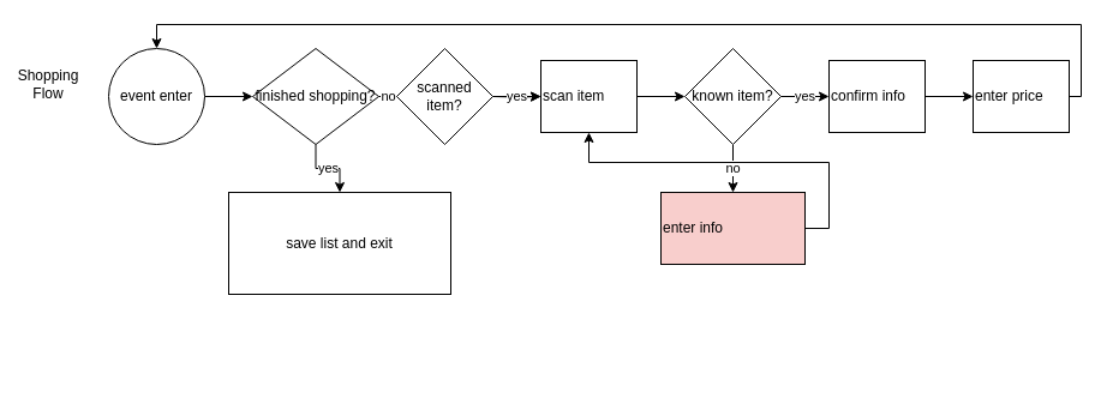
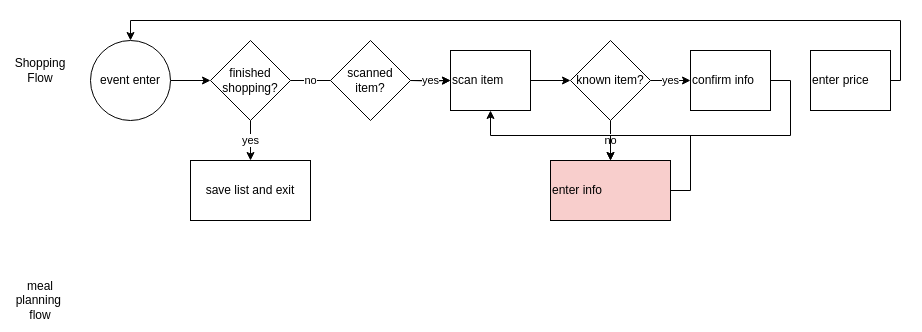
- <mxCell id="19" value="finished shopping?" style="rhombus;whiteSpace=wrap;html=1;align=center;" vertex="1" parent="1"><mxGeometry x="210" y="40" width="105" height="80" as="geometry" /></mxCell>
+ <mxCell id="19" value="finished shopping?" style="rhombus;whiteSpace=wrap;html=1;align=center;" vertex="1" parent="1"><mxGeometry x="210" y="40" width="80" height="80" as="geometry" /></mxCell>
- <mxCell id="7" style="edgeStyle=orthogonalEdgeStyle;rounded=0;orthogonalLoop=1;jettySize=auto;html=1;exitX=1;exitY=0.5;exitDx=0;exitDy=0;entryX=0;entryY=0.5;entryDx=0;entryDy=0;" edge="1" parent="1" source="8" target="12"><mxGeometry relative="1" as="geometry" /></mxCell>
+ <mxCell id="7" style="edgeStyle=orthogonalEdgeStyle;rounded=0;orthogonalLoop=1;jettySize=auto;html=1;exitX=1;exitY=0.5;exitDx=0;exitDy=0;" edge="1" parent="1" source="8" target="10"><mxGeometry relative="1" as="geometry" /></mxCell>
- <mxCell id="22" value="save list and exit" style="rounded=0;whiteSpace=wrap;html=1;align=center;" vertex="1" parent="1"><mxGeometry x="190" y="160" width="185" height="85" as="geometry" /></mxCell>
+ <mxCell id="22" value="save list and exit" style="rounded=0;whiteSpace=wrap;html=1;align=center;" vertex="1" parent="1"><mxGeometry x="190" y="160" width="120" height="60" as="geometry" /></mxCell>
+ <mxCell id="23" value="meal planning&amp;nbsp;&lt;br&gt;flow&lt;br&gt;" style="text;html=1;strokeColor=none;fillColor=none;align=center;verticalAlign=middle;whiteSpace=wrap;rounded=0;" vertex="1" parent="1"><mxGeometry x="20" y="290" width="40" height="20" as="geometry" /></mxCell>
